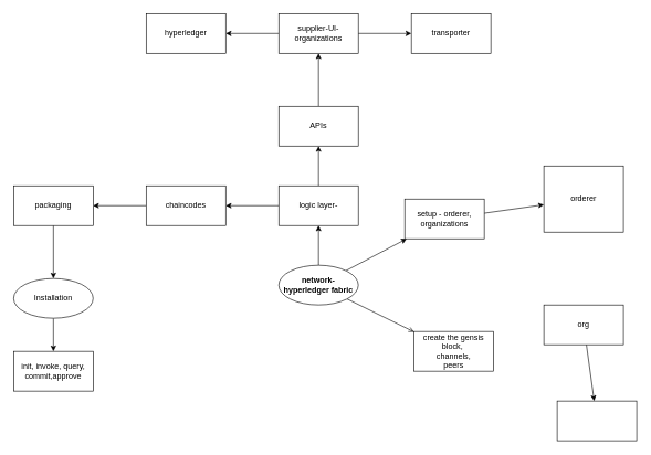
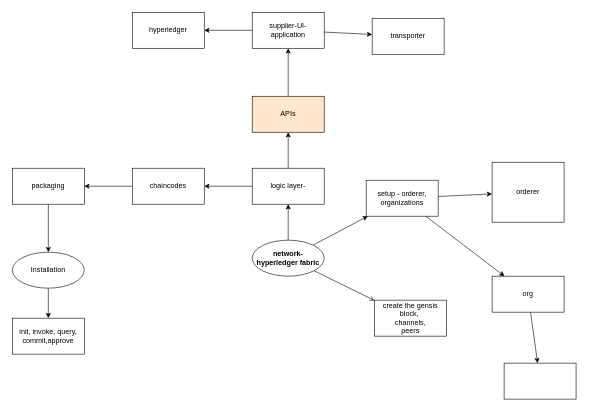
- <mxCell id="27" value="supplier-UI- organizations" style="whiteSpace=wrap;html=1;rounded=0;" parent="1" vertex="1"><mxGeometry x="420" y="20" width="120" height="60" as="geometry" /></mxCell>
+ <mxCell id="27" value="supplier-UI- application" style="whiteSpace=wrap;html=1;rounded=0;" parent="1" vertex="1"><mxGeometry x="420" y="20" width="120" height="60" as="geometry" /></mxCell>
- <mxCell id="29" value="transporter" style="whiteSpace=wrap;html=1;rounded=0;" parent="1" vertex="1"><mxGeometry x="620" y="20" width="120" height="60" as="geometry" /></mxCell>
+ <mxCell id="29" value="transporter" style="whiteSpace=wrap;html=1;rounded=0;" parent="1" vertex="1"><mxGeometry x="620" y="30" width="120" height="60" as="geometry" /></mxCell>
- <mxCell id="3" value="APIs" style="rounded=0;whiteSpace=wrap;html=1;" parent="1" vertex="1"><mxGeometry x="420" y="160" width="120" height="60" as="geometry" /></mxCell>
+ <mxCell id="3" value="APIs" style="rounded=0;whiteSpace=wrap;html=1;fillColor=#ffe6cc;" parent="1" vertex="1"><mxGeometry x="420" y="160" width="120" height="60" as="geometry" /></mxCell>
- <mxCell id="14" value="orderer" style="whiteSpace=wrap;html=1;rounded=0;" parent="1" vertex="1"><mxGeometry x="820" y="250" width="120" height="100" as="geometry" /></mxCell>
+ <mxCell id="14" value="orderer" style="whiteSpace=wrap;html=1;rounded=0;" parent="1" vertex="1"><mxGeometry x="820" y="270" width="120" height="100" as="geometry" /></mxCell>
+ <mxCell id="12" value="" style="edgeStyle=none;html=1;" parent="1" source="13" target="16" edge="1"><mxGeometry relative="1" as="geometry" /></mxCell>
